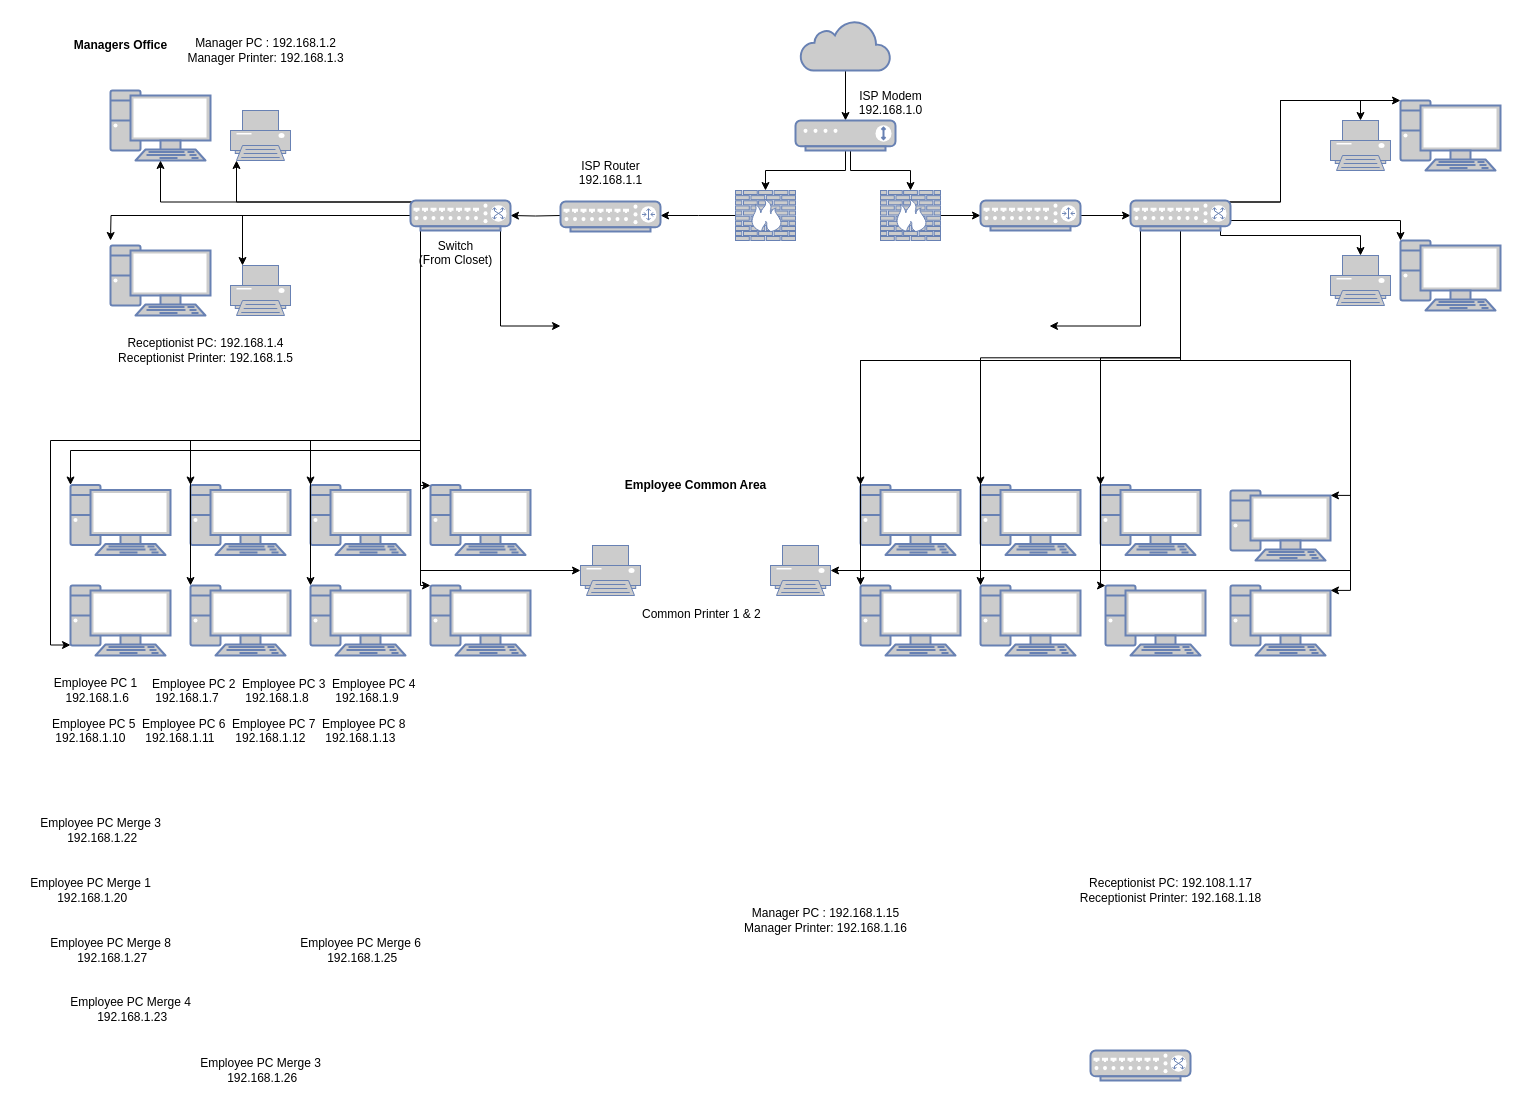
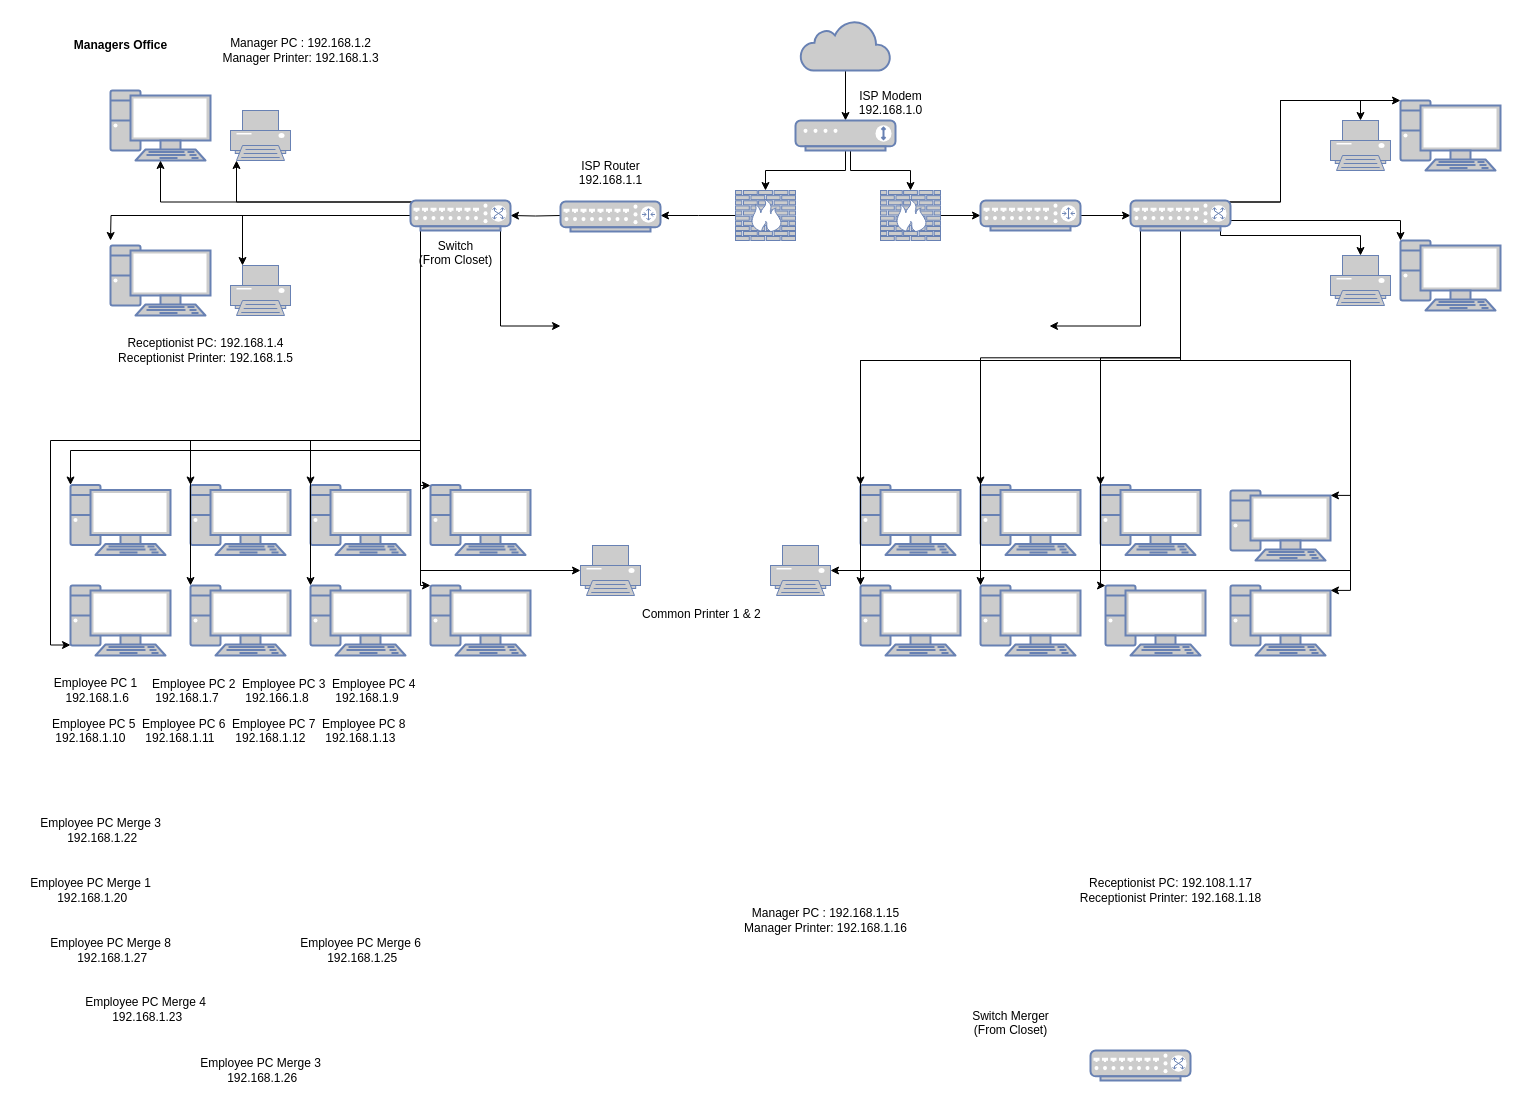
- <mxCell id="30" value="&lt;div&gt;Manager PC : 192.168.1.2&lt;/div&gt;&lt;div&gt;Manager Printer: 192.168.1.3&lt;br&gt;&lt;/div&gt;" style="text;html=1;align=center;verticalAlign=middle;resizable=0;points=[];autosize=1;strokeColor=none;fillColor=none;" vertex="1" parent="1"><mxGeometry x="180" y="30" width="170" height="40" as="geometry" /></mxCell>
+ <mxCell id="30" value="&lt;div&gt;Manager PC : 192.168.1.2&lt;/div&gt;&lt;div&gt;Manager Printer: 192.168.1.3&lt;br&gt;&lt;/div&gt;" style="text;html=1;align=center;verticalAlign=middle;resizable=0;points=[];autosize=1;strokeColor=none;fillColor=none;" vertex="1" parent="1"><mxGeometry x="215" y="30" width="170" height="40" as="geometry" /></mxCell>
- <mxCell id="13" value="&lt;b&gt;Employee Common Area&lt;br&gt;&lt;/b&gt;" style="text;html=1;align=center;verticalAlign=middle;resizable=0;points=[];autosize=1;strokeColor=none;fillColor=none;" vertex="1" parent="1"><mxGeometry x="610" y="470" width="170" height="30" as="geometry" /></mxCell>
- <mxCell id="34" value="&lt;div&gt;Employee PC 3&lt;/div&gt;&lt;div&gt;&amp;nbsp;192.168.1.8&lt;/div&gt;&lt;div&gt;&lt;br&gt;&lt;/div&gt;&lt;div&gt;&lt;br&gt;&lt;/div&gt;" style="text;whiteSpace=wrap;html=1;" vertex="1" parent="1"><mxGeometry x="240" y="670" width="180" height="40" as="geometry" /></mxCell>
+ <mxCell id="34" value="&lt;div&gt;Employee PC 3&lt;/div&gt;&lt;div&gt;&amp;nbsp;192.166.1.8&lt;/div&gt;&lt;div&gt;&lt;br&gt;&lt;/div&gt;&lt;div&gt;&lt;br&gt;&lt;/div&gt;" style="text;whiteSpace=wrap;html=1;" vertex="1" parent="1"><mxGeometry x="240" y="670" width="180" height="40" as="geometry" /></mxCell>
- <mxCell id="58" value="&lt;div&gt;Employee PC Merge 4&lt;br&gt;&lt;/div&gt;&lt;div&gt;&amp;nbsp;192.168.1.23&lt;/div&gt;" style="text;html=1;align=center;verticalAlign=middle;resizable=0;points=[];autosize=1;strokeColor=none;fillColor=none;" vertex="1" parent="1"><mxGeometry x="60" y="989" width="140" height="40" as="geometry" /></mxCell>
+ <mxCell id="58" value="&lt;div&gt;Employee PC Merge 4&lt;br&gt;&lt;/div&gt;&lt;div&gt;&amp;nbsp;192.168.1.23&lt;/div&gt;" style="text;html=1;align=center;verticalAlign=middle;resizable=0;points=[];autosize=1;strokeColor=none;fillColor=none;" vertex="1" parent="1"><mxGeometry x="75" y="989" width="140" height="40" as="geometry" /></mxCell>
+ <mxCell id="62" value="&lt;div&gt;Switch Merger&lt;br&gt;&lt;/div&gt;&lt;div&gt;(From Closet)&lt;/div&gt;&lt;div&gt;&lt;br&gt;&lt;/div&gt;" style="text;html=1;align=center;verticalAlign=middle;resizable=0;points=[];autosize=1;strokeColor=none;fillColor=none;" vertex="1" parent="1"><mxGeometry x="960" y="1000" width="100" height="60" as="geometry" /></mxCell>
